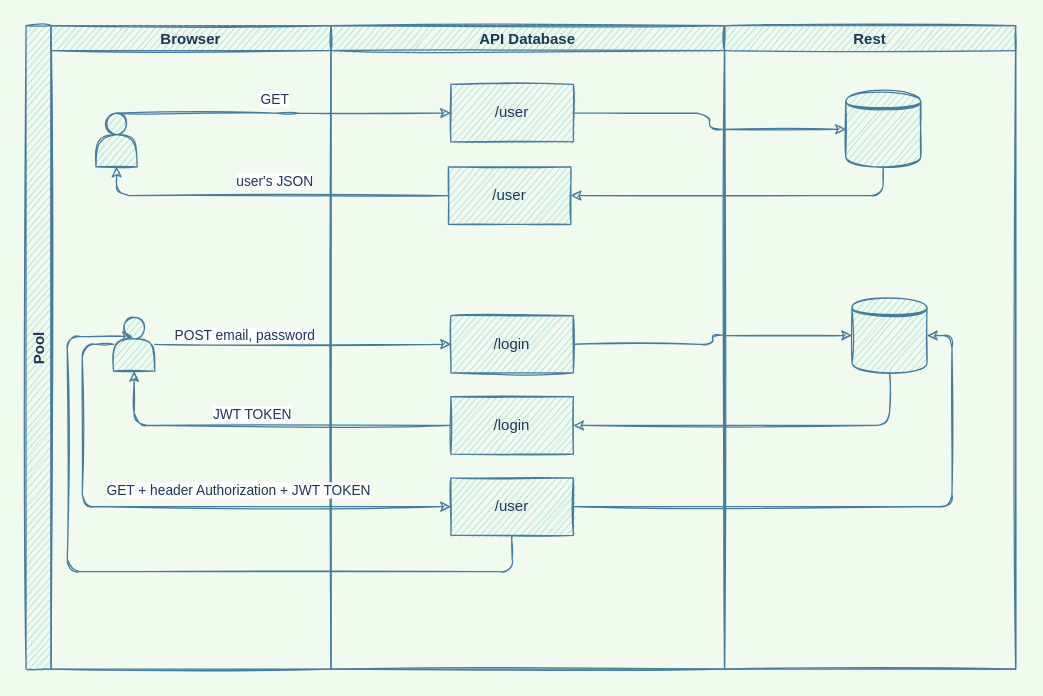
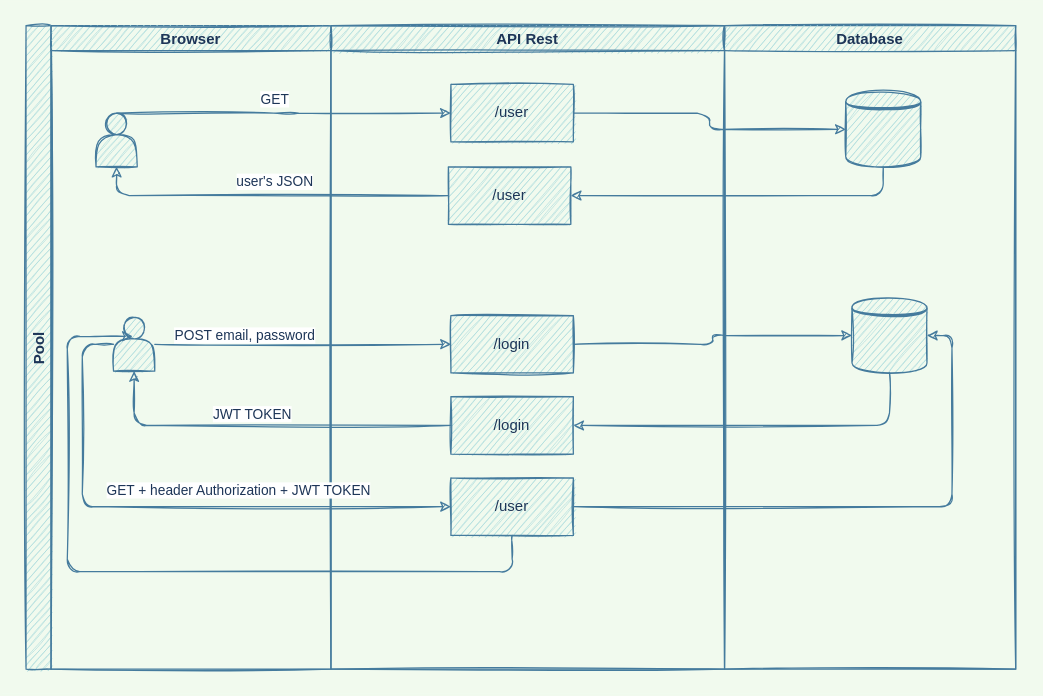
- <mxCell id="6" value="API Database" style="swimlane;startSize=20;fillColor=#A8DADC;strokeColor=#457B9D;fontColor=#1D3557;sketch=1;" parent="2" vertex="1"><mxGeometry x="244" width="315" height="515" as="geometry" /></mxCell>
+ <mxCell id="6" value="API Rest" style="swimlane;startSize=20;fillColor=#A8DADC;strokeColor=#457B9D;fontColor=#1D3557;sketch=1;" parent="2" vertex="1"><mxGeometry x="244" width="315" height="515" as="geometry" /></mxCell>
- <mxCell id="12" value="Rest" style="swimlane;startSize=20;fillColor=#A8DADC;strokeColor=#457B9D;fontColor=#1D3557;sketch=1;" parent="2" vertex="1"><mxGeometry x="559" width="233" height="515" as="geometry" /></mxCell>
+ <mxCell id="12" value="Database" style="swimlane;startSize=20;fillColor=#A8DADC;strokeColor=#457B9D;fontColor=#1D3557;sketch=1;" parent="2" vertex="1"><mxGeometry x="559" width="233" height="515" as="geometry" /></mxCell>
